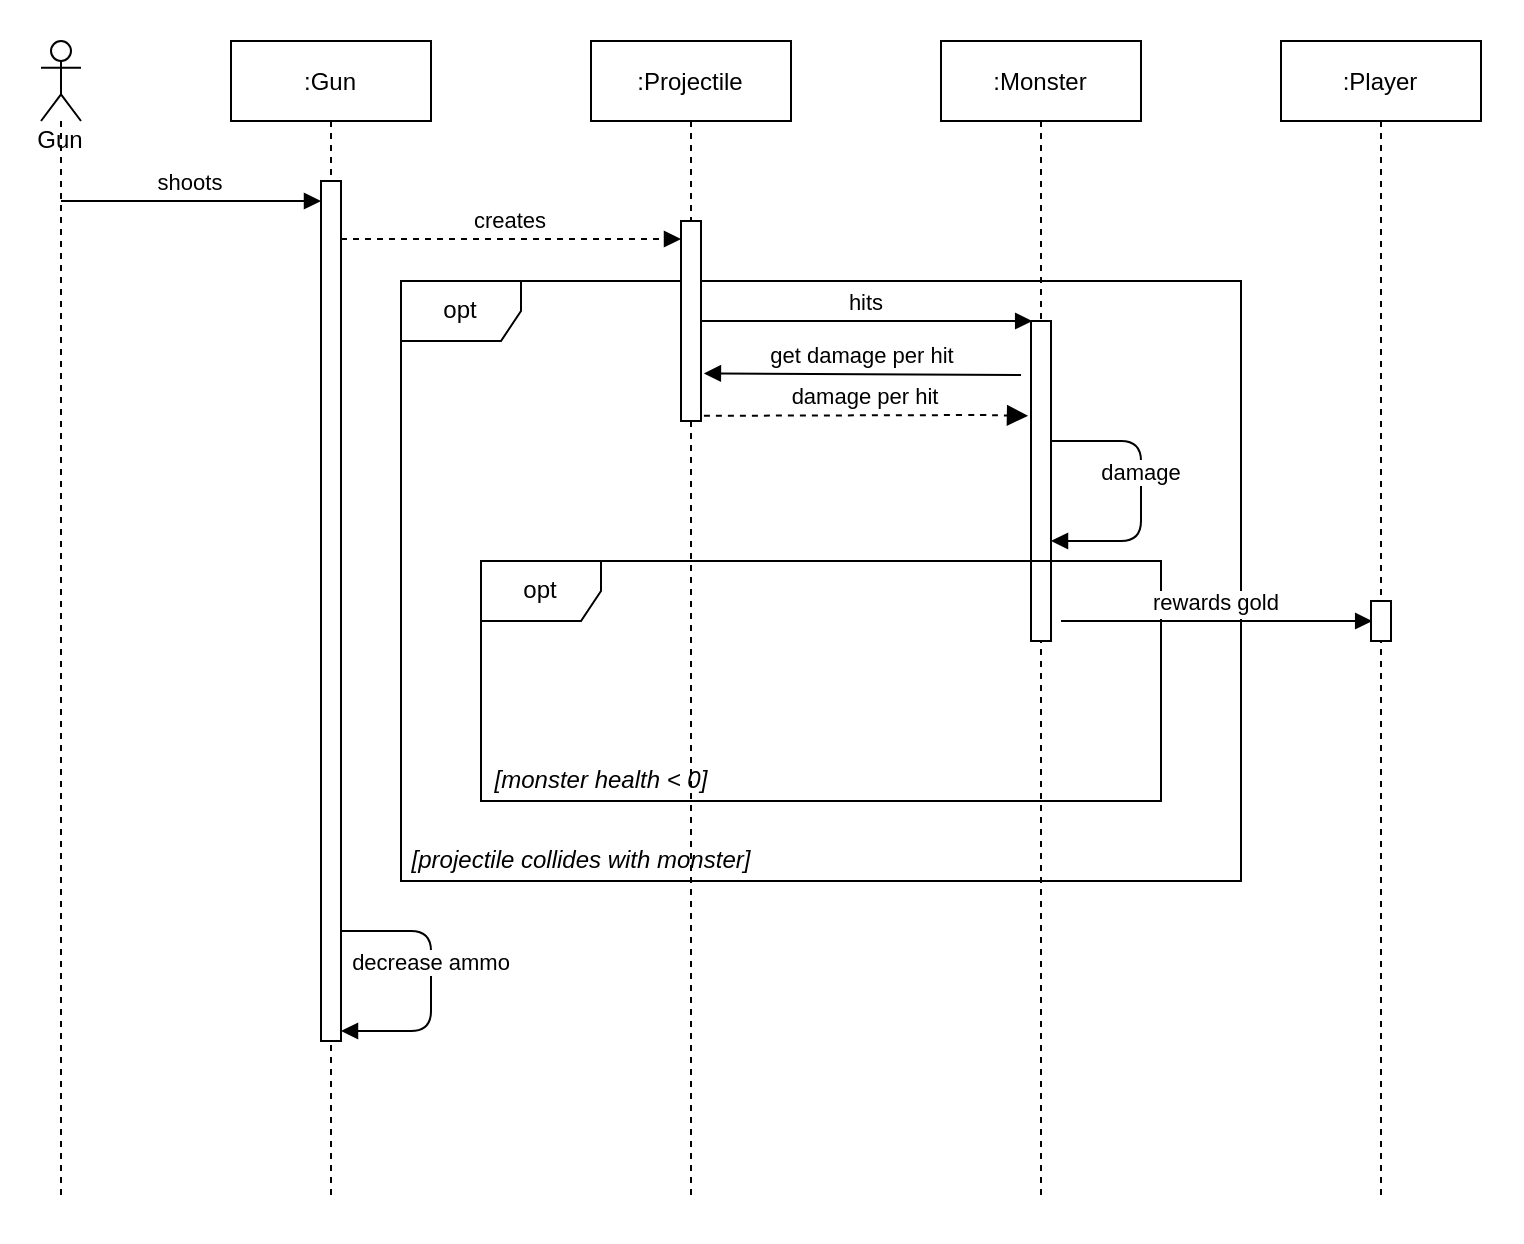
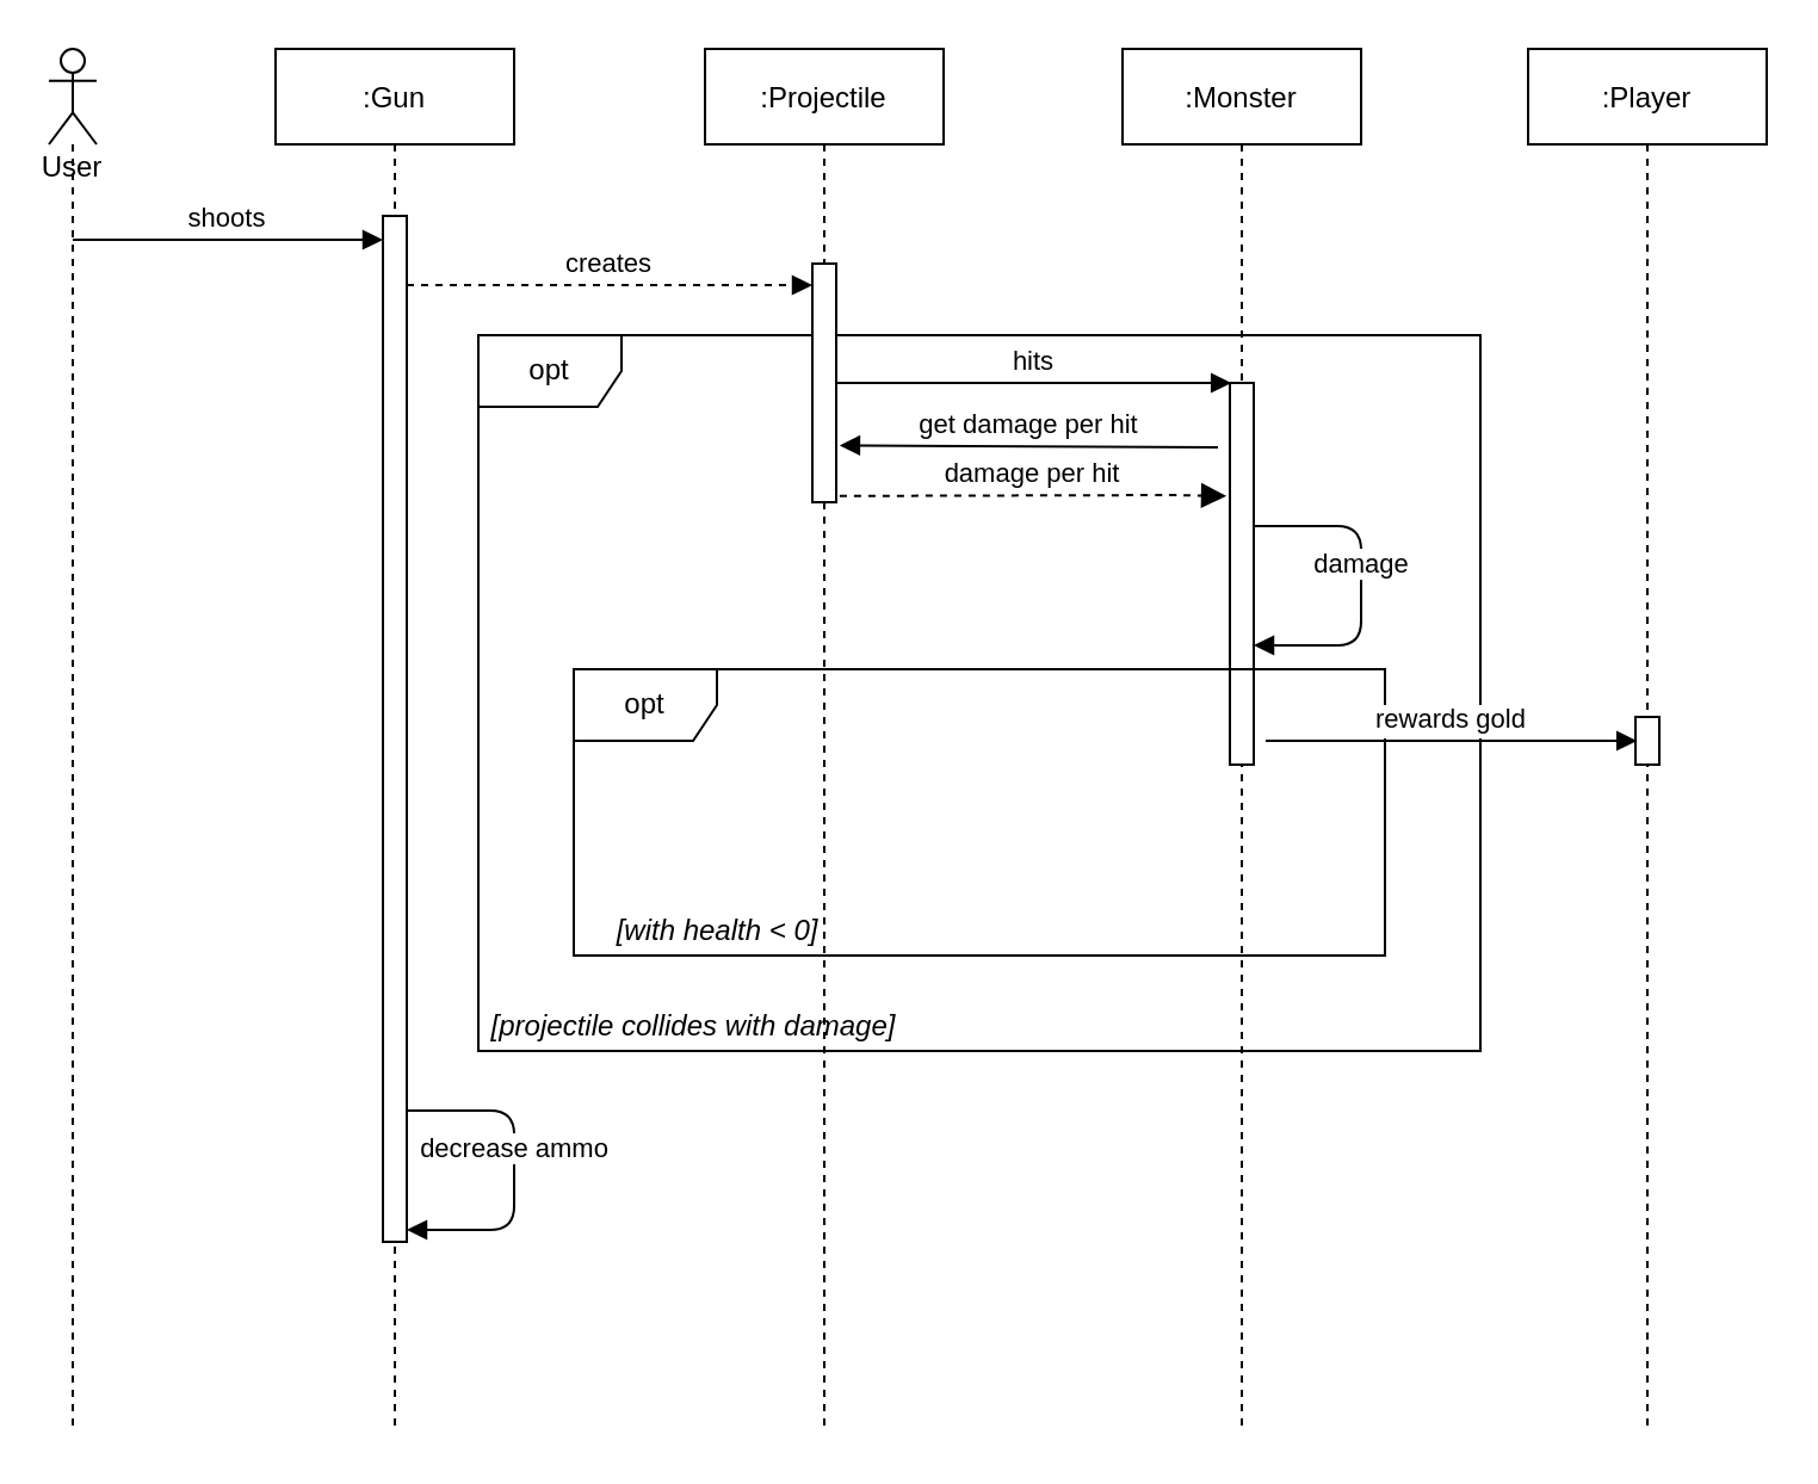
- <mxCell id="8" value="Gun" style="shape=umlLifeline;participant=umlActor;perimeter=lifelinePerimeter;whiteSpace=wrap;html=1;container=1;collapsible=0;recursiveResize=0;verticalAlign=top;spacingTop=36;outlineConnect=0;" vertex="1" parent="1"><mxGeometry x="20" y="20" width="20" height="580" as="geometry" /></mxCell>
+ <mxCell id="8" value="User" style="shape=umlLifeline;participant=umlActor;perimeter=lifelinePerimeter;whiteSpace=wrap;html=1;container=1;collapsible=0;recursiveResize=0;verticalAlign=top;spacingTop=36;outlineConnect=0;" vertex="1" parent="1"><mxGeometry x="20" y="20" width="20" height="580" as="geometry" /></mxCell>
- <mxCell id="18" value="&lt;i&gt;[monster health &amp;lt; 0]&lt;/i&gt;" style="text;html=1;align=center;verticalAlign=middle;resizable=0;points=[];autosize=1;" vertex="1" parent="1"><mxGeometry x="240" y="380" width="120" height="20" as="geometry" /></mxCell>
+ <mxCell id="18" value="&lt;i&gt;[with health &amp;lt; 0]&lt;/i&gt;" style="text;html=1;align=center;verticalAlign=middle;resizable=0;points=[];autosize=1;" vertex="1" parent="1"><mxGeometry x="240" y="380" width="120" height="20" as="geometry" /></mxCell>
- <mxCell id="12" value="&lt;i&gt;[projectile collides with monster]&lt;/i&gt;" style="text;html=1;align=center;verticalAlign=middle;resizable=0;points=[];autosize=1;" vertex="1" parent="1"><mxGeometry x="200" y="420" width="180" height="20" as="geometry" /></mxCell>
+ <mxCell id="12" value="&lt;i&gt;[projectile collides with damage]&lt;/i&gt;" style="text;html=1;align=center;verticalAlign=middle;resizable=0;points=[];autosize=1;" vertex="1" parent="1"><mxGeometry x="200" y="420" width="180" height="20" as="geometry" /></mxCell>
